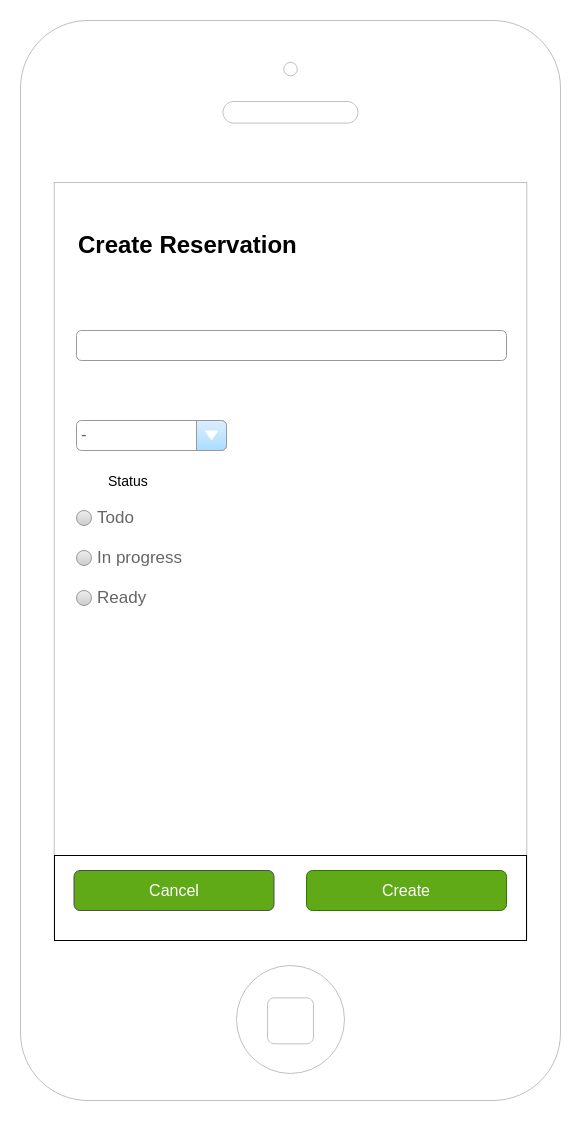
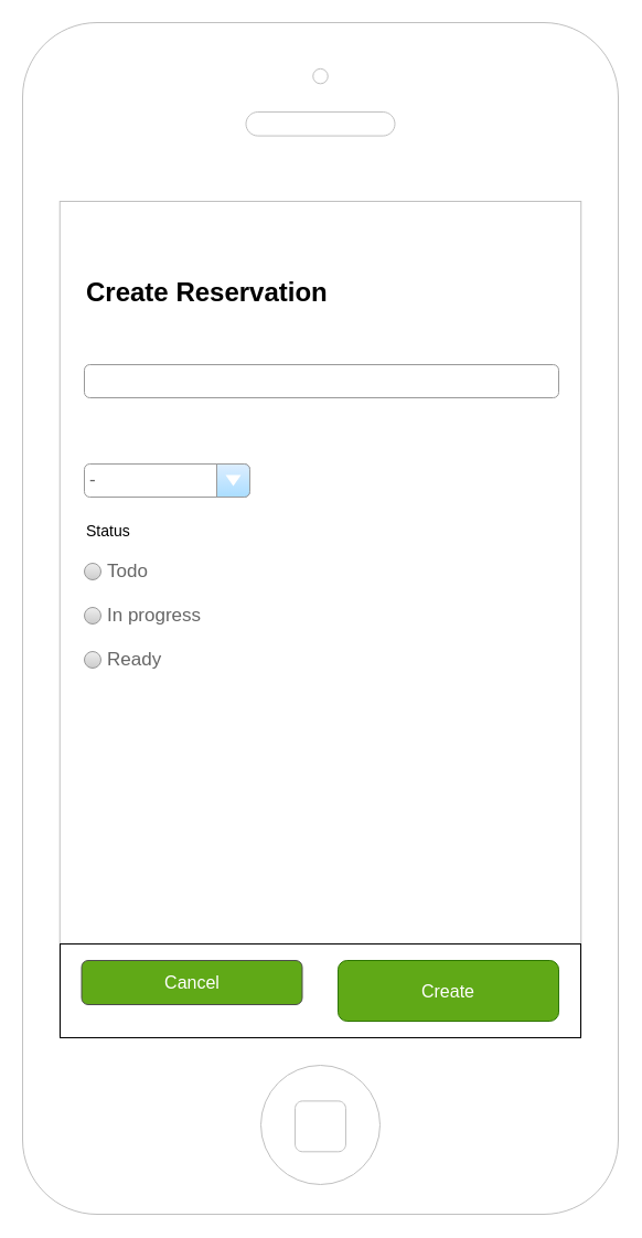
- <mxCell id="4" value="&lt;h1&gt;Create Reservation&lt;/h1&gt;" style="text;html=1;align=left;verticalAlign=middle;resizable=0;points=[];autosize=1;" parent="1" vertex="1"><mxGeometry x="76" y="220" width="230" height="50" as="geometry" /></mxCell>
+ <mxCell id="4" value="&lt;h1&gt;Create Reservation&lt;/h1&gt;" style="text;html=1;align=left;verticalAlign=middle;resizable=0;points=[];autosize=1;" parent="1" vertex="1"><mxGeometry x="76" y="240" width="230" height="50" as="geometry" /></mxCell>
- <mxCell id="7" value="Status" style="fillColor=none;strokeColor=none;align=left;fontSize=14;" parent="1" vertex="1"><mxGeometry x="106" y="460" width="260" height="40" as="geometry" /></mxCell>
+ <mxCell id="7" value="Status" style="fillColor=none;strokeColor=none;align=left;fontSize=14;" parent="1" vertex="1"><mxGeometry x="76" y="460" width="260" height="40" as="geometry" /></mxCell>
- <mxCell id="11" value="&lt;font style=&quot;font-size: 16px&quot;&gt;Create&lt;/font&gt;" style="rounded=1;html=1;shadow=0;dashed=0;whiteSpace=wrap;fontSize=10;fillColor=#60a917;align=center;strokeColor=#2D7600;fontColor=#ffffff;" parent="1" vertex="1"><mxGeometry x="306" y="870" width="200" height="40" as="geometry" /></mxCell>
+ <mxCell id="11" value="&lt;font style=&quot;font-size: 16px&quot;&gt;Create&lt;/font&gt;" style="rounded=1;html=1;shadow=0;dashed=0;whiteSpace=wrap;fontSize=10;fillColor=#60a917;align=center;strokeColor=#2D7600;fontColor=#ffffff;" parent="1" vertex="1"><mxGeometry x="306" y="870" width="200" height="55" as="geometry" /></mxCell>
